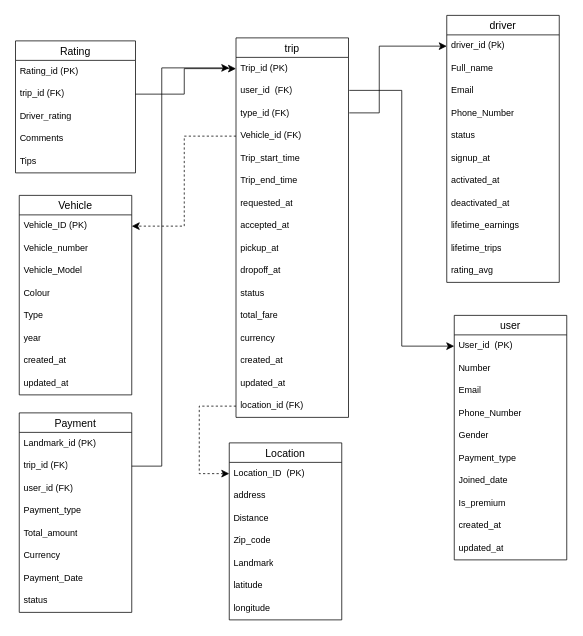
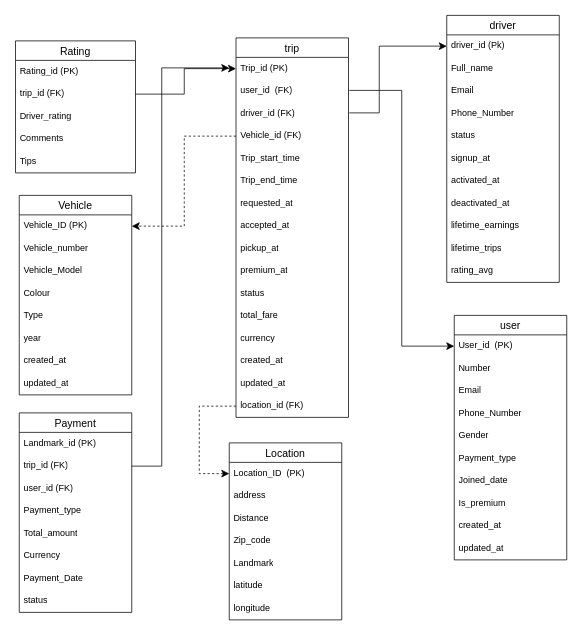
- <mxCell id="5" value="type_id (FK)" style="text;strokeColor=none;fillColor=none;spacingLeft=4;spacingRight=4;overflow=hidden;rotatable=0;points=[[0,0.5],[1,0.5]];portConstraint=eastwest;fontSize=12;whiteSpace=wrap;html=1;" vertex="1" parent="2"><mxGeometry y="86" width="150" height="30" as="geometry" /></mxCell>
+ <mxCell id="5" value="driver_id (FK)" style="text;strokeColor=none;fillColor=none;spacingLeft=4;spacingRight=4;overflow=hidden;rotatable=0;points=[[0,0.5],[1,0.5]];portConstraint=eastwest;fontSize=12;whiteSpace=wrap;html=1;" vertex="1" parent="2"><mxGeometry y="86" width="150" height="30" as="geometry" /></mxCell>
- <mxCell id="12" value="dropoff_at" style="text;strokeColor=none;fillColor=none;spacingLeft=4;spacingRight=4;overflow=hidden;rotatable=0;points=[[0,0.5],[1,0.5]];portConstraint=eastwest;fontSize=12;whiteSpace=wrap;html=1;" vertex="1" parent="2"><mxGeometry y="296" width="150" height="30" as="geometry" /></mxCell>
+ <mxCell id="12" value="premium_at" style="text;strokeColor=none;fillColor=none;spacingLeft=4;spacingRight=4;overflow=hidden;rotatable=0;points=[[0,0.5],[1,0.5]];portConstraint=eastwest;fontSize=12;whiteSpace=wrap;html=1;" vertex="1" parent="2"><mxGeometry y="296" width="150" height="30" as="geometry" /></mxCell>
